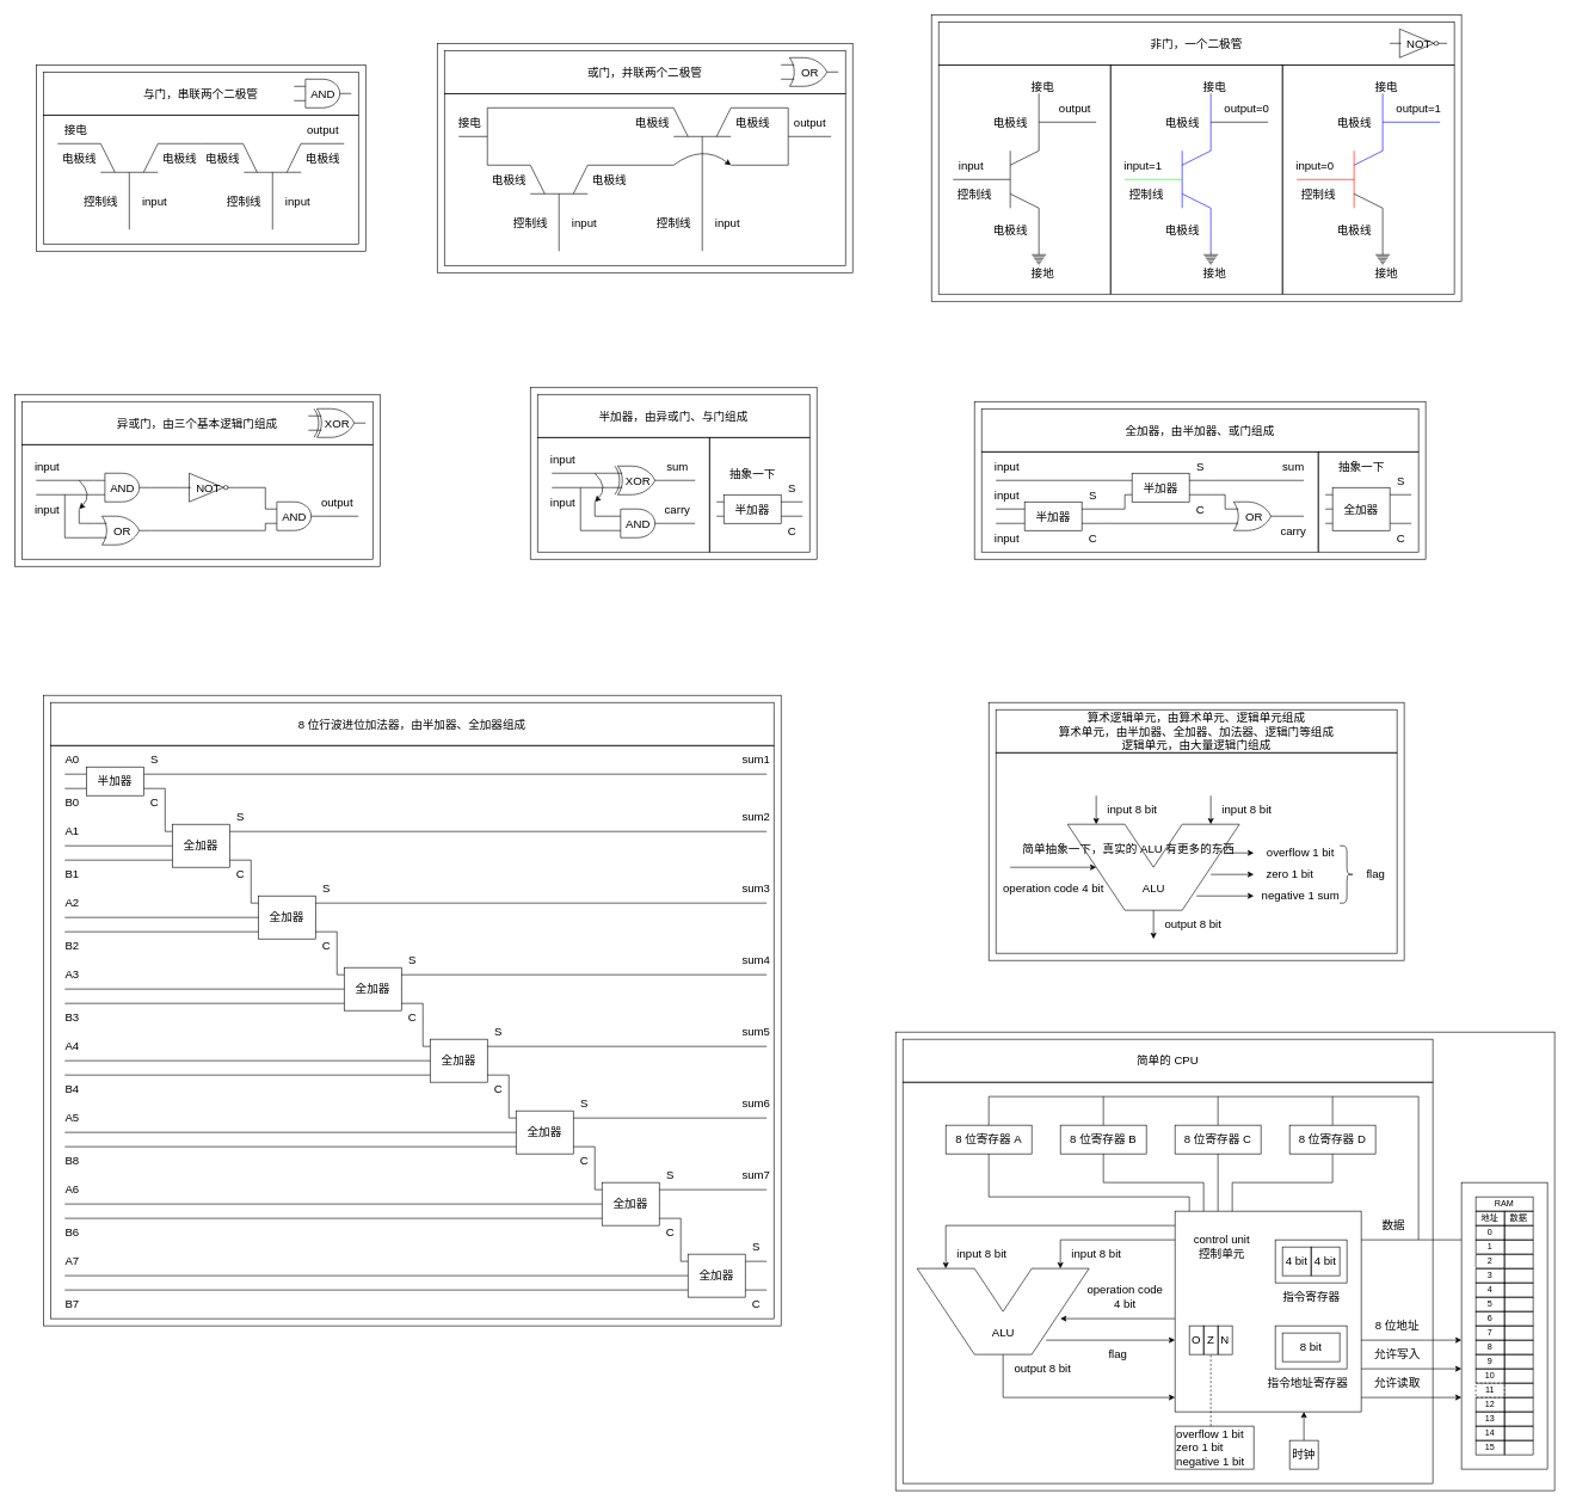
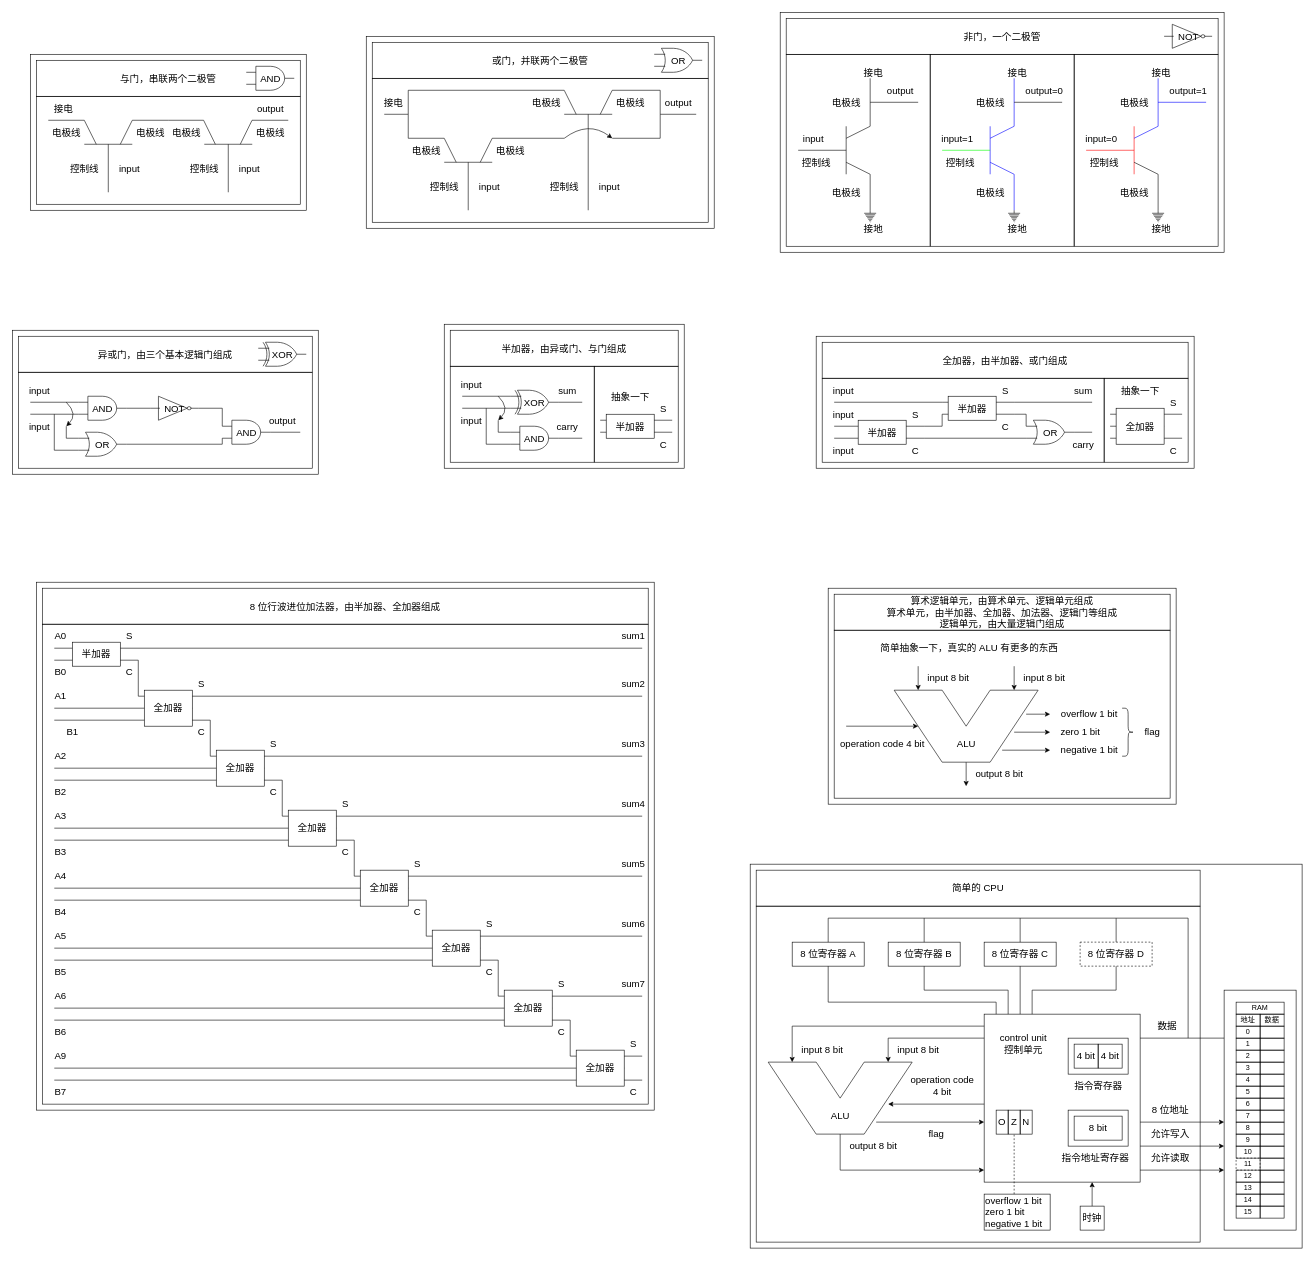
- <mxCell id="279" value="简单抽象一下，真实的 ALU 有更多的东西" style="text;html=1;align=center;verticalAlign=middle;resizable=0;points=[];autosize=1;strokeColor=none;fillColor=none;fontSize=16;container=0;" parent="258" vertex="1"><mxGeometry x="40" y="195" width="310" height="20" as="geometry" /></mxCell>
+ <mxCell id="279" value="简单抽象一下，真实的 ALU 有更多的东西" style="text;html=1;align=center;verticalAlign=middle;resizable=0;points=[];autosize=1;strokeColor=none;fillColor=none;fontSize=16;container=0;" parent="258" vertex="1"><mxGeometry x="80" y="90" width="310" height="20" as="geometry" /></mxCell>
- <mxCell id="193" value="B1" style="text;html=1;align=center;verticalAlign=middle;resizable=0;points=[];autosize=1;strokeColor=none;fillColor=none;fontSize=16;" parent="177" vertex="1"><mxGeometry x="20" y="240" width="40" height="20" as="geometry" /></mxCell>
+ <mxCell id="193" value="B1" style="text;html=1;align=center;verticalAlign=middle;resizable=0;points=[];autosize=1;strokeColor=none;fillColor=none;fontSize=16;" parent="177" vertex="1"><mxGeometry x="40" y="240" width="40" height="20" as="geometry" /></mxCell>
- <mxCell id="278" value="negative 1 sum" style="text;html=1;align=center;verticalAlign=middle;resizable=0;points=[];autosize=1;strokeColor=none;fillColor=none;fontSize=16;container=0;" parent="258" vertex="1"><mxGeometry x="380" y="260" width="110" height="20" as="geometry" /></mxCell>
+ <mxCell id="278" value="negative 1 bit" style="text;html=1;align=center;verticalAlign=middle;resizable=0;points=[];autosize=1;strokeColor=none;fillColor=none;fontSize=16;container=0;" parent="258" vertex="1"><mxGeometry x="380" y="260" width="110" height="20" as="geometry" /></mxCell>
- <mxCell id="361" value="8 位寄存器&amp;nbsp;D" style="rounded=0;whiteSpace=wrap;html=1;fontSize=16;fillColor=default;" vertex="1" parent="281"><mxGeometry x="550" y="130" width="120" height="40" as="geometry" /></mxCell>
+ <mxCell id="361" value="8 位寄存器&amp;nbsp;D" style="rounded=0;whiteSpace=wrap;html=1;fontSize=16;fillColor=default;dashed=1;" vertex="1" parent="281"><mxGeometry x="550" y="130" width="120" height="40" as="geometry" /></mxCell>
- <mxCell id="243" value="B8" style="text;html=1;align=center;verticalAlign=middle;resizable=0;points=[];autosize=1;strokeColor=none;fillColor=none;fontSize=16;" parent="177" vertex="1"><mxGeometry x="20" y="640" width="40" height="20" as="geometry" /></mxCell>
+ <mxCell id="243" value="B5" style="text;html=1;align=center;verticalAlign=middle;resizable=0;points=[];autosize=1;strokeColor=none;fillColor=none;fontSize=16;" parent="177" vertex="1"><mxGeometry x="20" y="640" width="40" height="20" as="geometry" /></mxCell>
- <mxCell id="246" value="A7" style="text;html=1;align=center;verticalAlign=middle;resizable=0;points=[];autosize=1;strokeColor=none;fillColor=none;fontSize=16;" parent="177" vertex="1"><mxGeometry x="20" y="780" width="40" height="20" as="geometry" /></mxCell>
+ <mxCell id="246" value="A9" style="text;html=1;align=center;verticalAlign=middle;resizable=0;points=[];autosize=1;strokeColor=none;fillColor=none;fontSize=16;" parent="177" vertex="1"><mxGeometry x="20" y="780" width="40" height="20" as="geometry" /></mxCell>
- <mxCell id="315" value="2" style="whiteSpace=wrap;html=1;fillColor=none;rounded=1;" vertex="1" parent="308"><mxGeometry x="20" y="100" width="40" height="20" as="geometry" /></mxCell>
+ <mxCell id="315" value="2" style="rounded=0;whiteSpace=wrap;html=1;fillColor=none;" vertex="1" parent="308"><mxGeometry x="20" y="100" width="40" height="20" as="geometry" /></mxCell>
